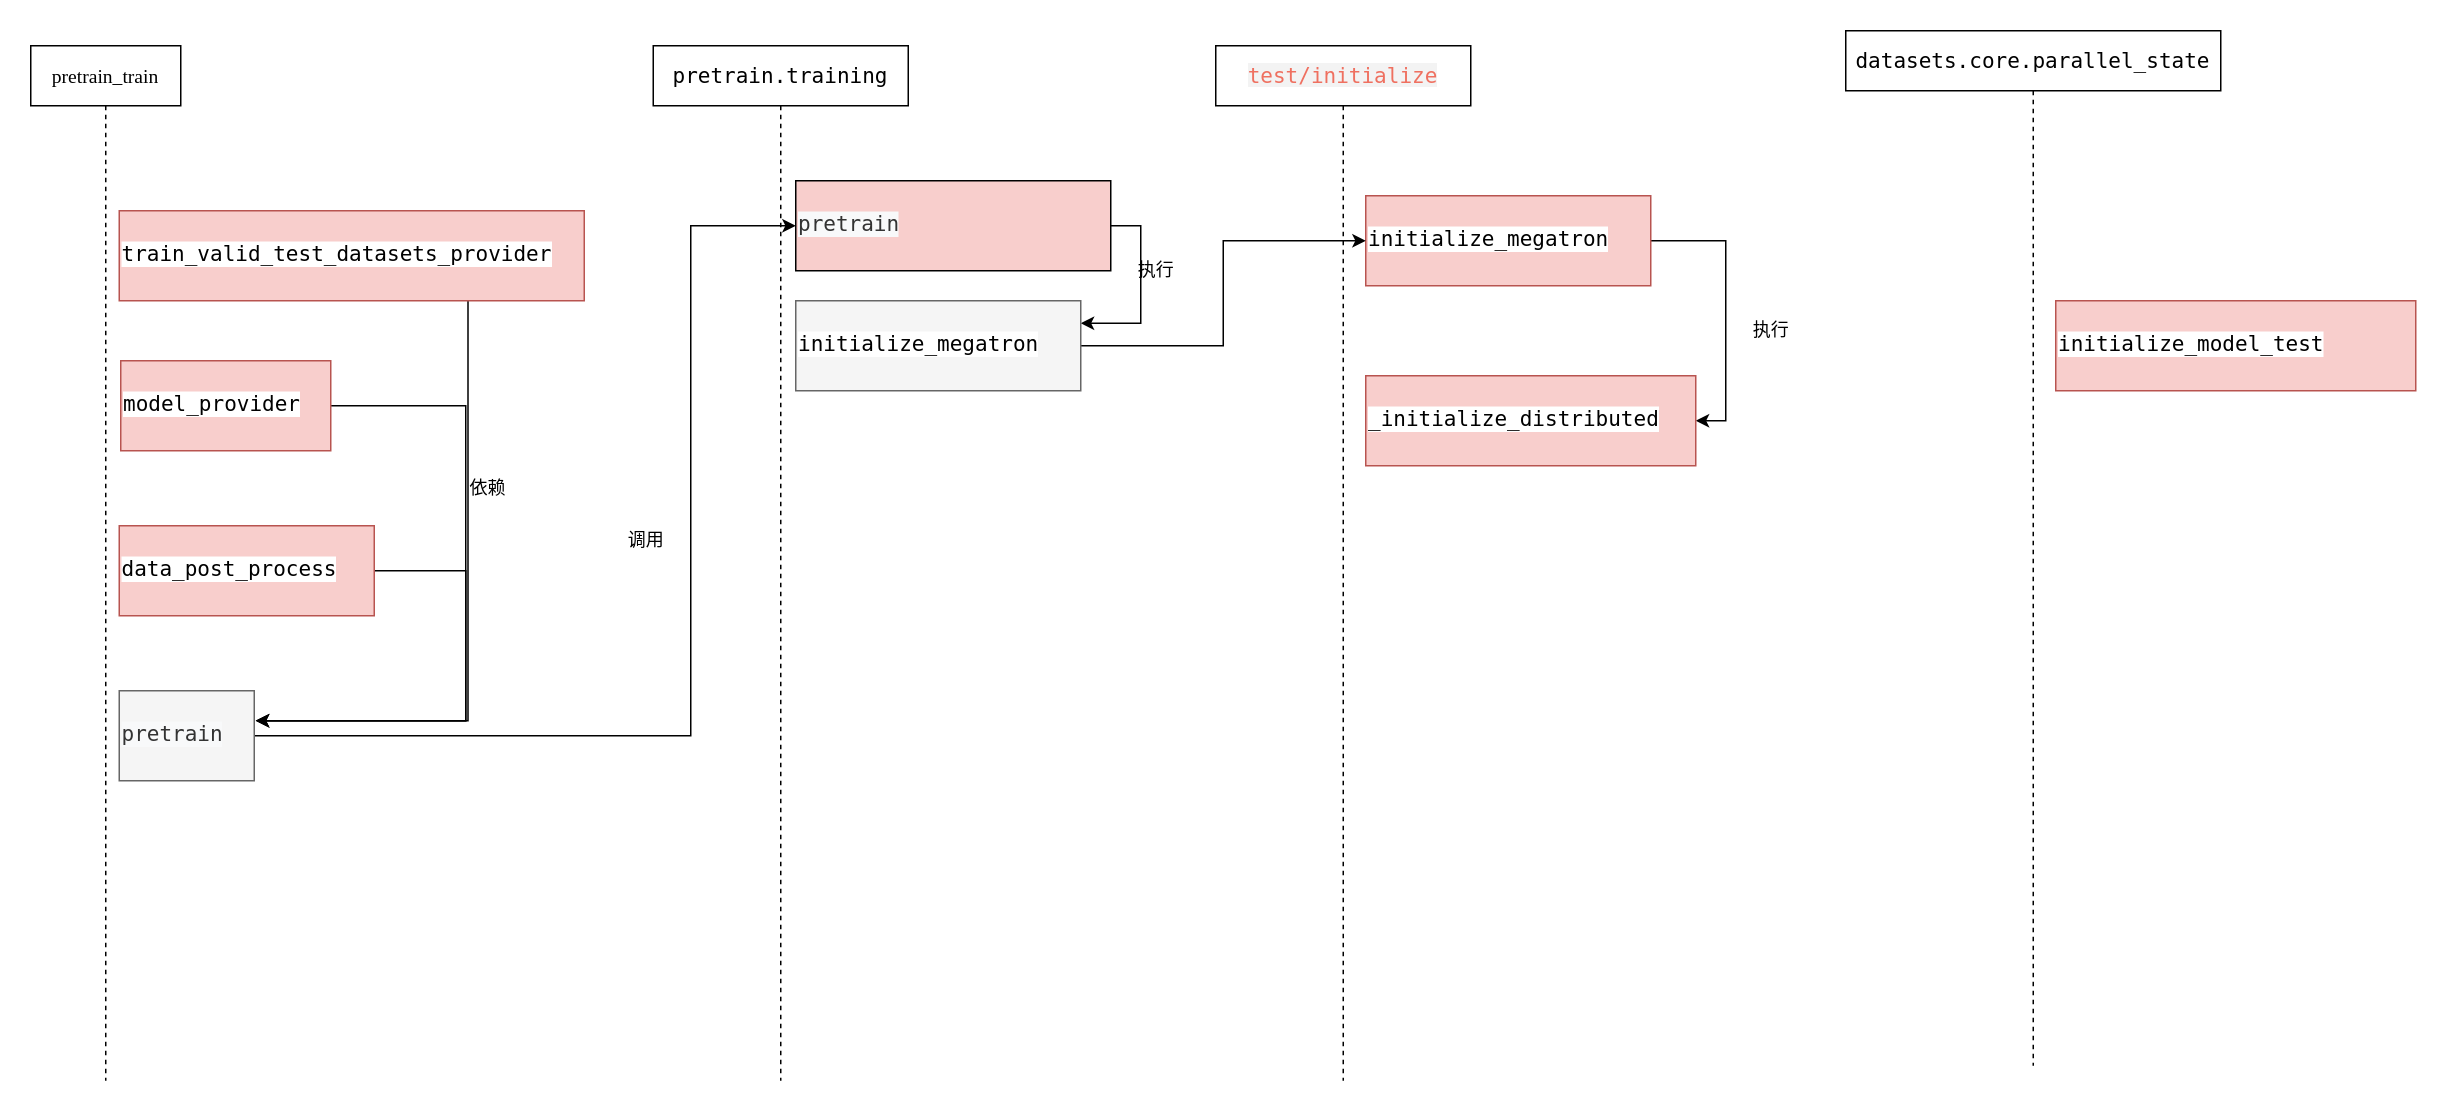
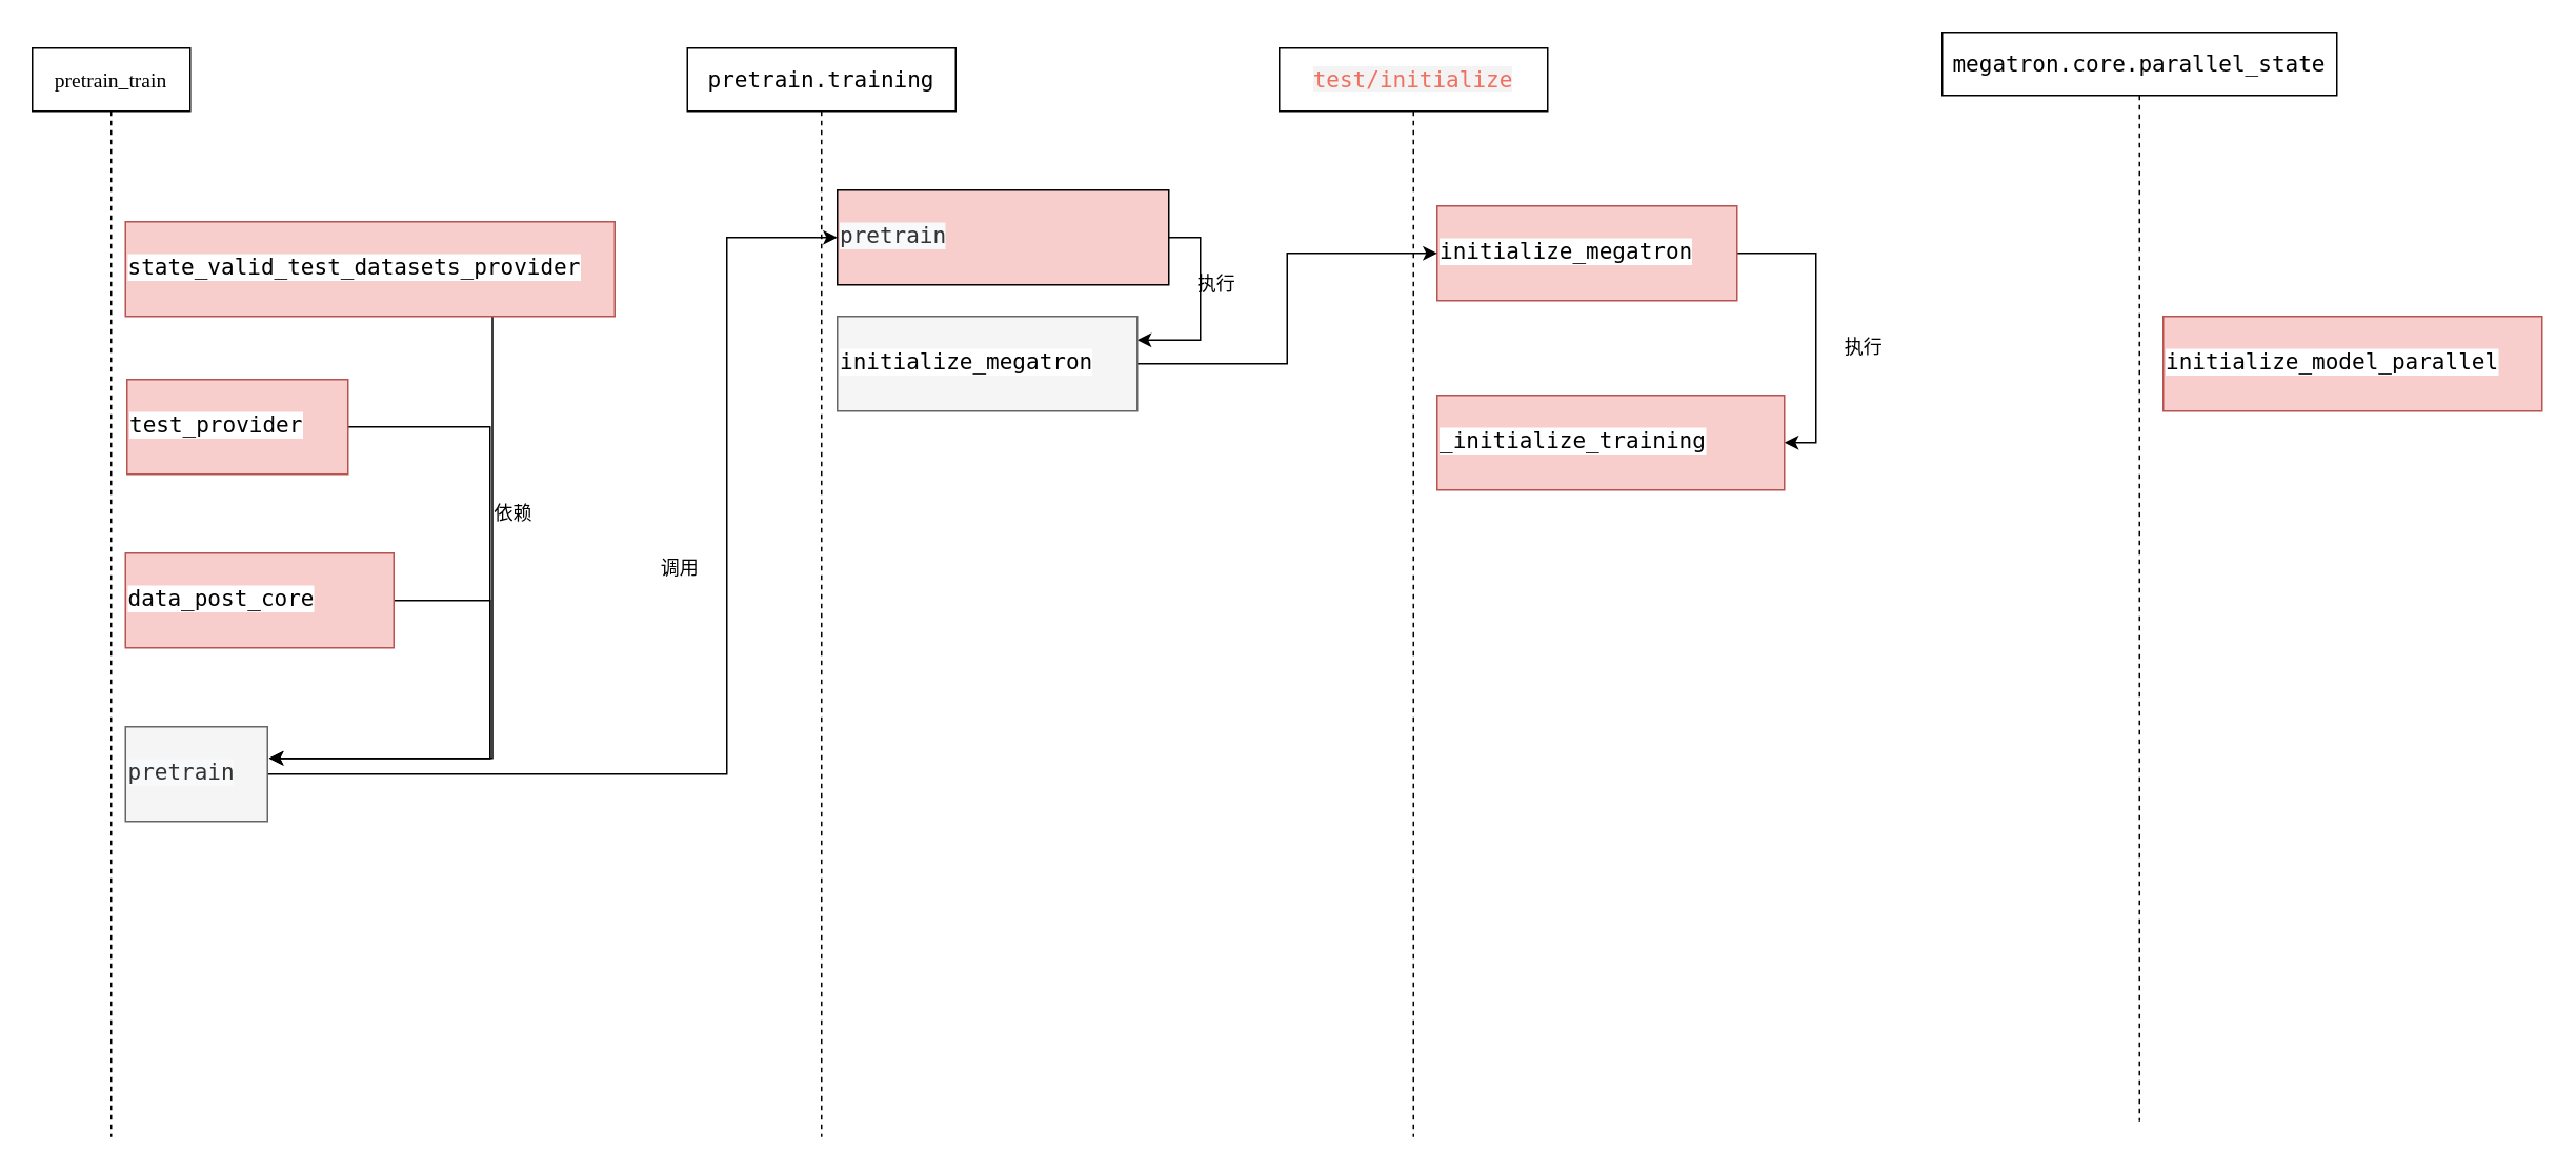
- <mxCell id="26" value="&lt;pre style=&quot;background-color: rgb(255 , 255 , 255) ; font-family: &amp;#34;.applesystemuifont&amp;#34; ; font-size: 9.8pt&quot;&gt;&lt;pre style=&quot;font-family: &amp;#34;jetbrains mono&amp;#34; , monospace ; font-size: 10.5pt&quot;&gt;&lt;pre style=&quot;font-family: &amp;#34;jetbrains mono&amp;#34; , monospace ; font-size: 10.5pt&quot;&gt;datasets.core.parallel_state&lt;/pre&gt;&lt;/pre&gt;&lt;/pre&gt;" style="shape=umlLifeline;perimeter=lifelinePerimeter;whiteSpace=wrap;html=1;container=1;collapsible=0;recursiveResize=0;outlineConnect=0;" parent="1" vertex="1"><mxGeometry x="1230" y="20" width="250" height="690" as="geometry" /></mxCell>
+ <mxCell id="26" value="&lt;pre style=&quot;background-color: rgb(255 , 255 , 255) ; font-family: &amp;#34;.applesystemuifont&amp;#34; ; font-size: 9.8pt&quot;&gt;&lt;pre style=&quot;font-family: &amp;#34;jetbrains mono&amp;#34; , monospace ; font-size: 10.5pt&quot;&gt;&lt;pre style=&quot;font-family: &amp;#34;jetbrains mono&amp;#34; , monospace ; font-size: 10.5pt&quot;&gt;megatron.core.parallel_state&lt;/pre&gt;&lt;/pre&gt;&lt;/pre&gt;" style="shape=umlLifeline;perimeter=lifelinePerimeter;whiteSpace=wrap;html=1;container=1;collapsible=0;recursiveResize=0;outlineConnect=0;" parent="1" vertex="1"><mxGeometry x="1230" y="20" width="250" height="690" as="geometry" /></mxCell>
- <mxCell id="8" value="&lt;meta charset=&quot;utf-8&quot;&gt;&lt;pre style=&quot;color: rgb(0 , 0 , 0) ; font-style: normal ; font-weight: 400 ; letter-spacing: normal ; text-align: center ; text-indent: 0px ; text-transform: none ; word-spacing: 0px ; background-color: rgb(255 , 255 , 255) ; font-family: &amp;quot;jetbrains mono&amp;quot; , monospace ; font-size: 10.5pt&quot;&gt;train_valid_test_datasets_provider&lt;/pre&gt;" style="text;whiteSpace=wrap;html=1;fillColor=#f8cecc;strokeColor=#b85450;" parent="1" vertex="1"><mxGeometry x="79" y="140" width="310" height="60" as="geometry" /></mxCell>
+ <mxCell id="8" value="&lt;meta charset=&quot;utf-8&quot;&gt;&lt;pre style=&quot;color: rgb(0 , 0 , 0) ; font-style: normal ; font-weight: 400 ; letter-spacing: normal ; text-align: center ; text-indent: 0px ; text-transform: none ; word-spacing: 0px ; background-color: rgb(255 , 255 , 255) ; font-family: &amp;quot;jetbrains mono&amp;quot; , monospace ; font-size: 10.5pt&quot;&gt;state_valid_test_datasets_provider&lt;/pre&gt;" style="text;whiteSpace=wrap;html=1;fillColor=#f8cecc;strokeColor=#b85450;" parent="1" vertex="1"><mxGeometry x="79" y="140" width="310" height="60" as="geometry" /></mxCell>
- <mxCell id="25" value="&lt;pre style=&quot;background-color: #ffffff ; color: #000000 ; font-family: &amp;quot;jetbrains mono&amp;quot; , monospace ; font-size: 10.5pt&quot;&gt;initialize_model_test&lt;/pre&gt;" style="text;whiteSpace=wrap;html=1;fillColor=#f8cecc;strokeColor=#b85450;" parent="1" vertex="1"><mxGeometry x="1370" y="200" width="240" height="60" as="geometry" /></mxCell>
+ <mxCell id="25" value="&lt;pre style=&quot;background-color: #ffffff ; color: #000000 ; font-family: &amp;quot;jetbrains mono&amp;quot; , monospace ; font-size: 10.5pt&quot;&gt;initialize_model_parallel&lt;/pre&gt;" style="text;whiteSpace=wrap;html=1;fillColor=#f8cecc;strokeColor=#b85450;" parent="1" vertex="1"><mxGeometry x="1370" y="200" width="240" height="60" as="geometry" /></mxCell>
- <mxCell id="6" value="&lt;meta charset=&quot;utf-8&quot;&gt;&lt;pre style=&quot;color: rgb(0 , 0 , 0) ; font-style: normal ; font-weight: 400 ; letter-spacing: normal ; text-align: left ; text-indent: 0px ; text-transform: none ; word-spacing: 0px ; background-color: rgb(255 , 255 , 255) ; font-family: &amp;quot;jetbrains mono&amp;quot; , monospace ; font-size: 10.5pt&quot;&gt;model_provider&lt;/pre&gt;" style="text;whiteSpace=wrap;html=1;fillColor=#f8cecc;strokeColor=#b85450;" parent="1" vertex="1"><mxGeometry x="80" y="240" width="140" height="60" as="geometry" /></mxCell>
+ <mxCell id="6" value="&lt;meta charset=&quot;utf-8&quot;&gt;&lt;pre style=&quot;color: rgb(0 , 0 , 0) ; font-style: normal ; font-weight: 400 ; letter-spacing: normal ; text-align: left ; text-indent: 0px ; text-transform: none ; word-spacing: 0px ; background-color: rgb(255 , 255 , 255) ; font-family: &amp;quot;jetbrains mono&amp;quot; , monospace ; font-size: 10.5pt&quot;&gt;test_provider&lt;/pre&gt;" style="text;whiteSpace=wrap;html=1;fillColor=#f8cecc;strokeColor=#b85450;" parent="1" vertex="1"><mxGeometry x="80" y="240" width="140" height="60" as="geometry" /></mxCell>
- <mxCell id="20" value="&lt;pre style=&quot;background-color: #ffffff ; color: #000000 ; font-family: &amp;quot;jetbrains mono&amp;quot; , monospace ; font-size: 10.5pt&quot;&gt;_initialize_distributed&lt;/pre&gt;" style="text;whiteSpace=wrap;html=1;fillColor=#f8cecc;strokeColor=#b85450;" parent="1" vertex="1"><mxGeometry x="910" y="250" width="220" height="60" as="geometry" /></mxCell>
+ <mxCell id="20" value="&lt;pre style=&quot;background-color: #ffffff ; color: #000000 ; font-family: &amp;quot;jetbrains mono&amp;quot; , monospace ; font-size: 10.5pt&quot;&gt;_initialize_training&lt;/pre&gt;" style="text;whiteSpace=wrap;html=1;fillColor=#f8cecc;strokeColor=#b85450;" parent="1" vertex="1"><mxGeometry x="910" y="250" width="220" height="60" as="geometry" /></mxCell>
- <mxCell id="14" value="&lt;pre style=&quot;background-color: #ffffff ; color: #000000 ; font-family: &amp;quot;jetbrains mono&amp;quot; , monospace ; font-size: 10.5pt&quot;&gt;data_post_process&lt;/pre&gt;" style="text;whiteSpace=wrap;html=1;fillColor=#f8cecc;strokeColor=#b85450;" parent="1" vertex="1"><mxGeometry x="79" y="350" width="170" height="60" as="geometry" /></mxCell>
+ <mxCell id="14" value="&lt;pre style=&quot;background-color: #ffffff ; color: #000000 ; font-family: &amp;quot;jetbrains mono&amp;quot; , monospace ; font-size: 10.5pt&quot;&gt;data_post_core&lt;/pre&gt;" style="text;whiteSpace=wrap;html=1;fillColor=#f8cecc;strokeColor=#b85450;" parent="1" vertex="1"><mxGeometry x="79" y="350" width="170" height="60" as="geometry" /></mxCell>
